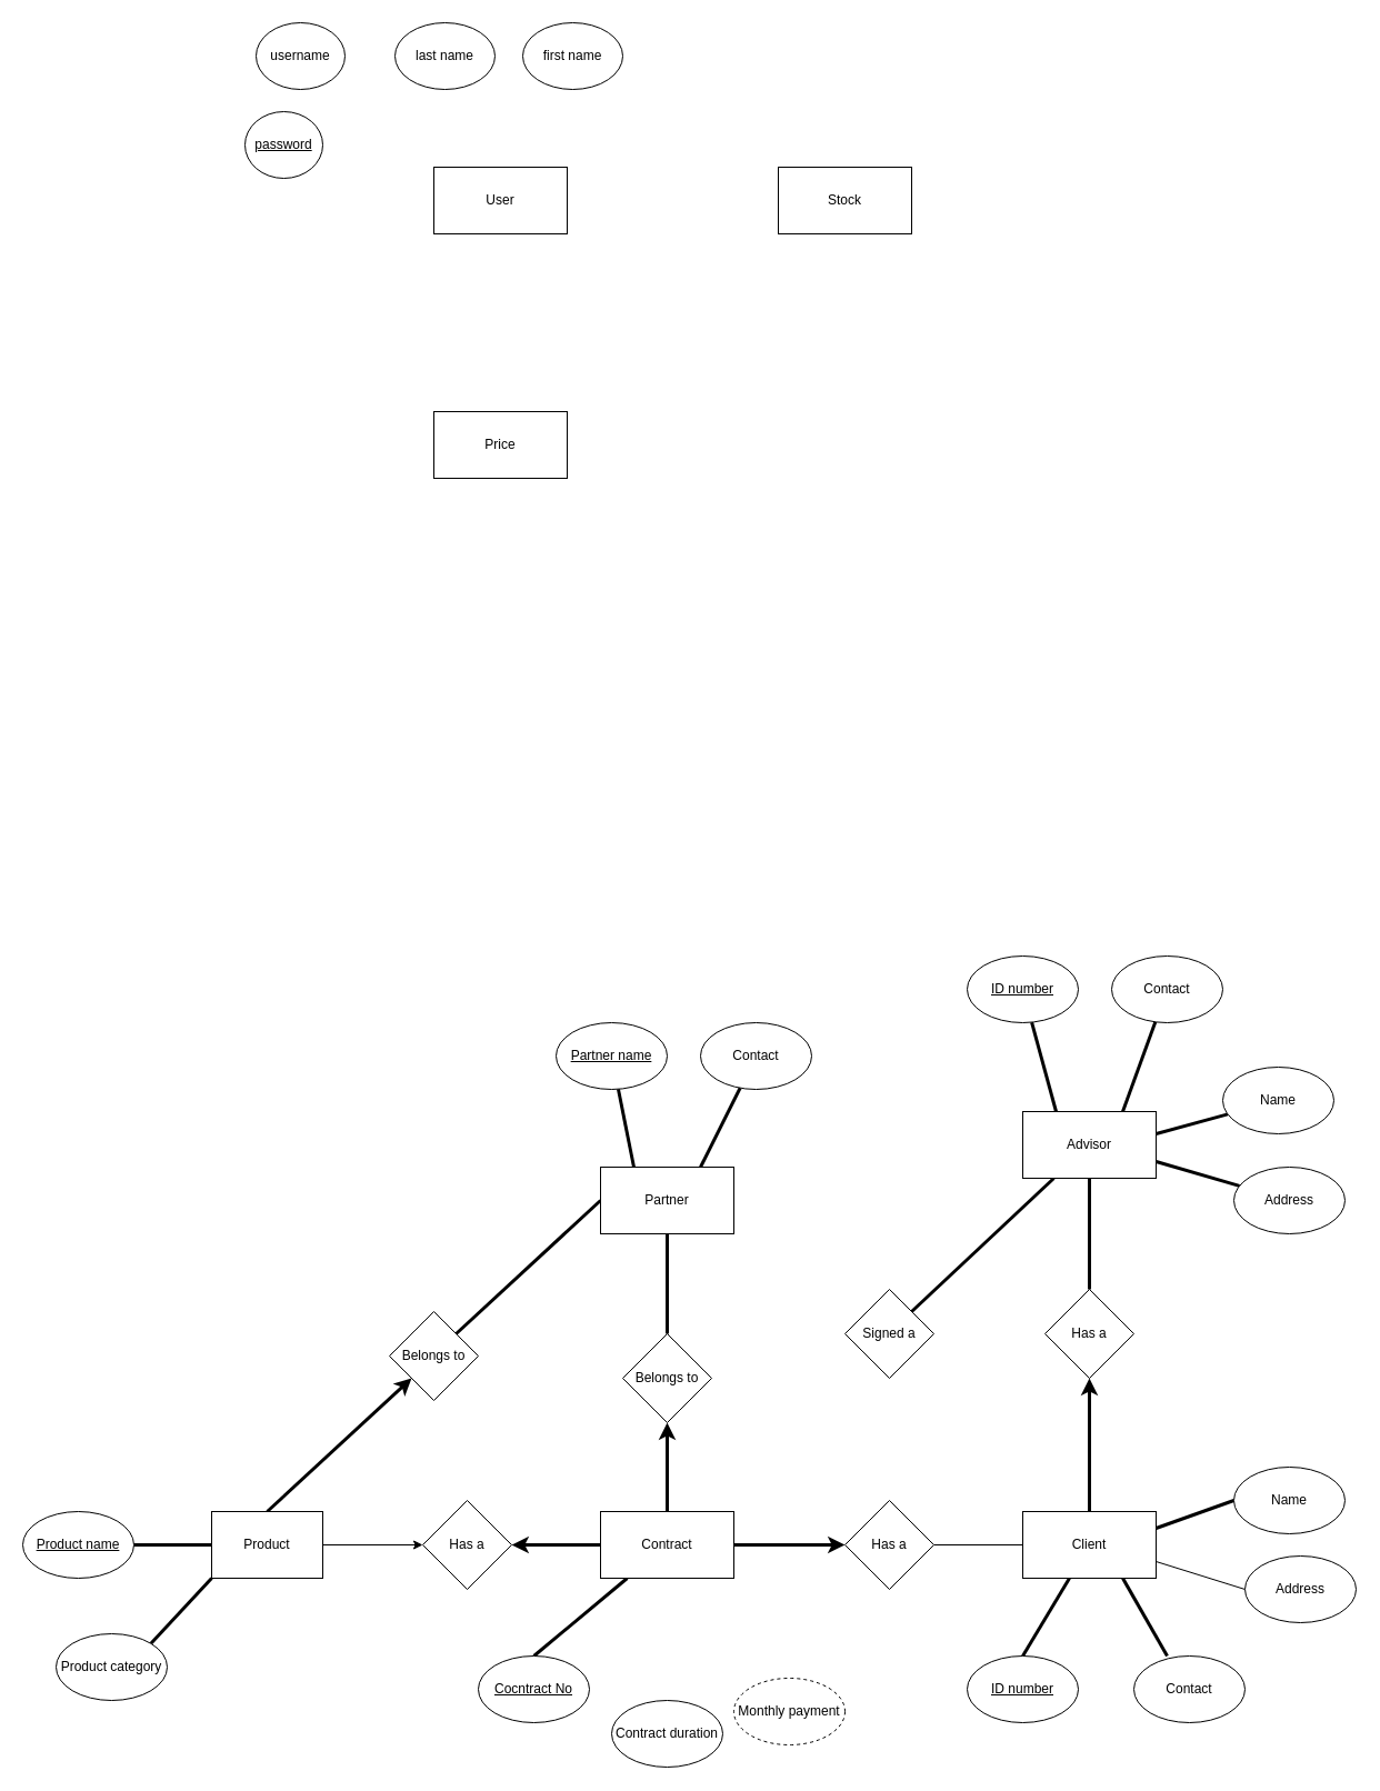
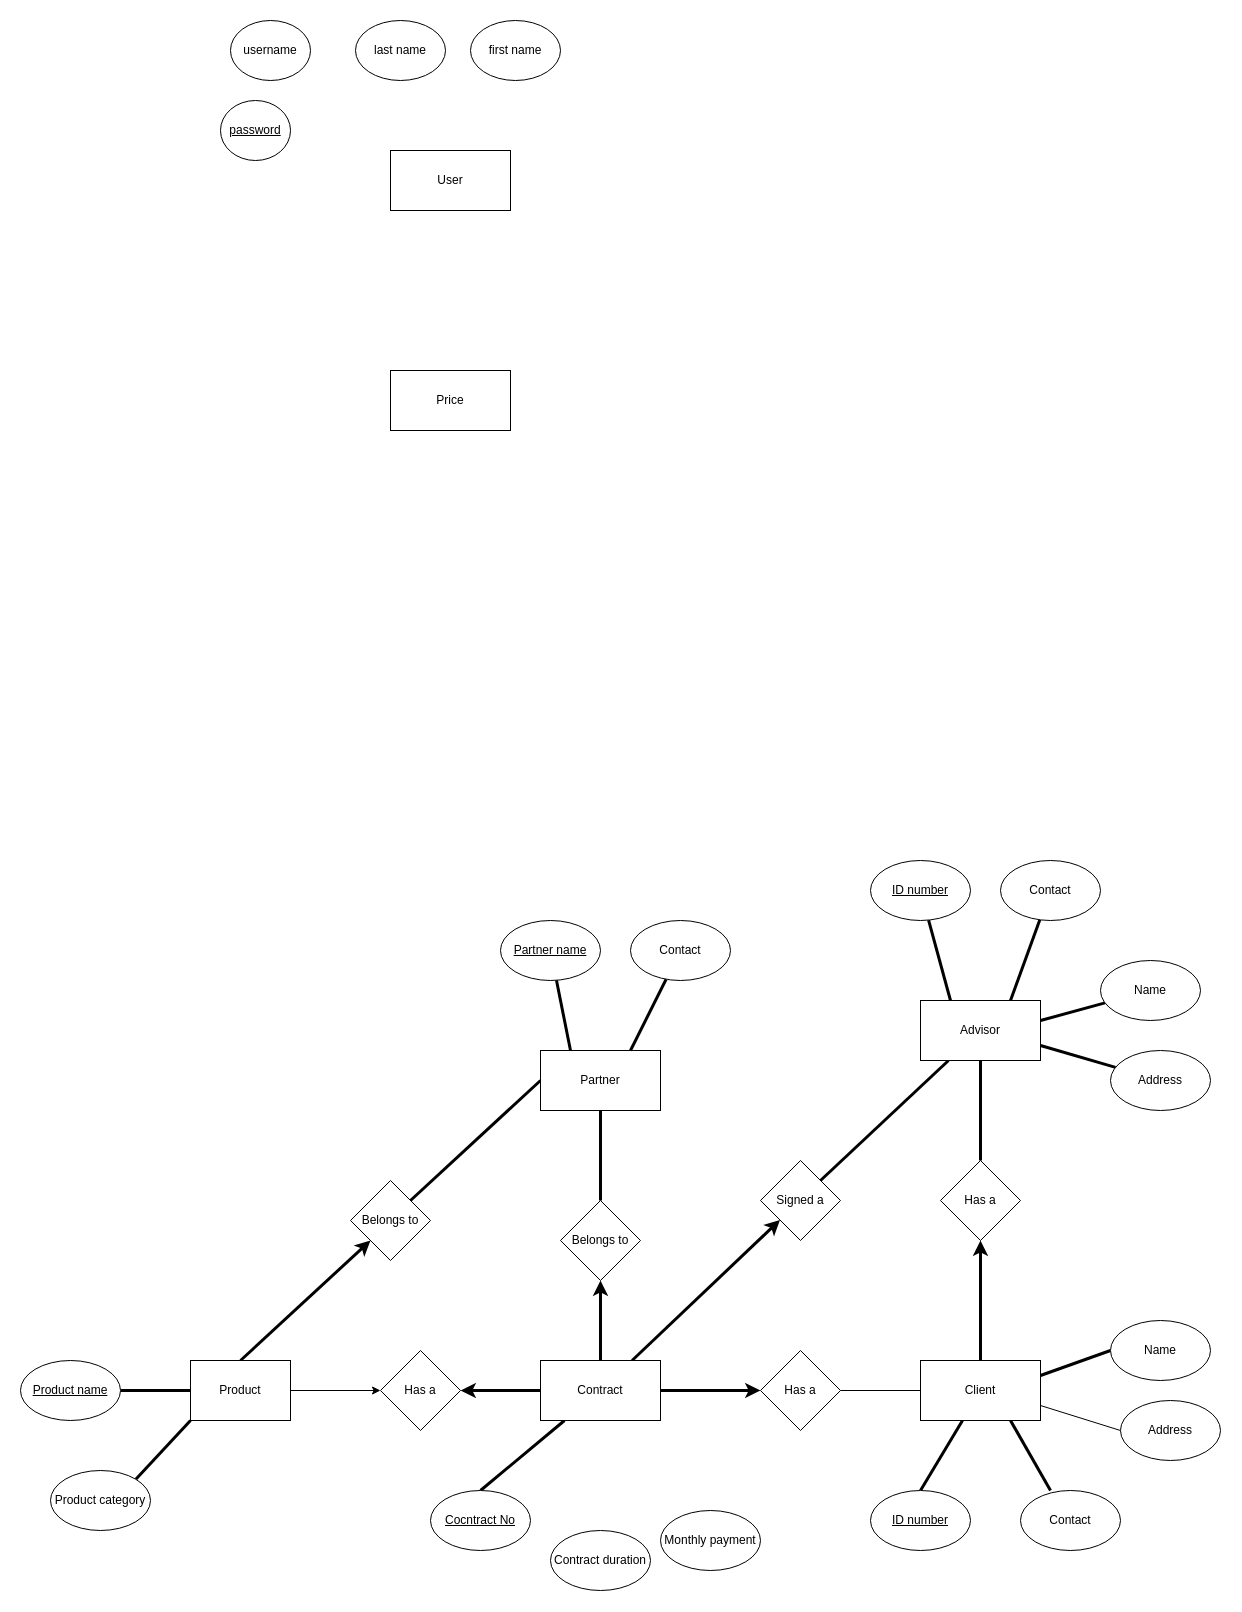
- <mxCell id="55" value="Stock" style="whiteSpace=wrap;html=1;" vertex="1" parent="1"><mxGeometry x="700" y="150" width="120" height="60" as="geometry" /></mxCell>
+ <mxCell id="10" style="edgeStyle=none;html=1;strokeWidth=3;startArrow=none;startFill=0;endArrow=classic;endFill=1;" parent="1" source="13" target="23" edge="1"><mxGeometry relative="1" as="geometry" /></mxCell>
- <mxCell id="52" value="Monthly payment" style="ellipse;whiteSpace=wrap;html=1;dashed=1;" parent="1" vertex="1"><mxGeometry x="660" y="1510" width="100" height="60" as="geometry" /></mxCell>
+ <mxCell id="52" value="Monthly payment" style="ellipse;whiteSpace=wrap;html=1;" parent="1" vertex="1"><mxGeometry x="660" y="1510" width="100" height="60" as="geometry" /></mxCell>
